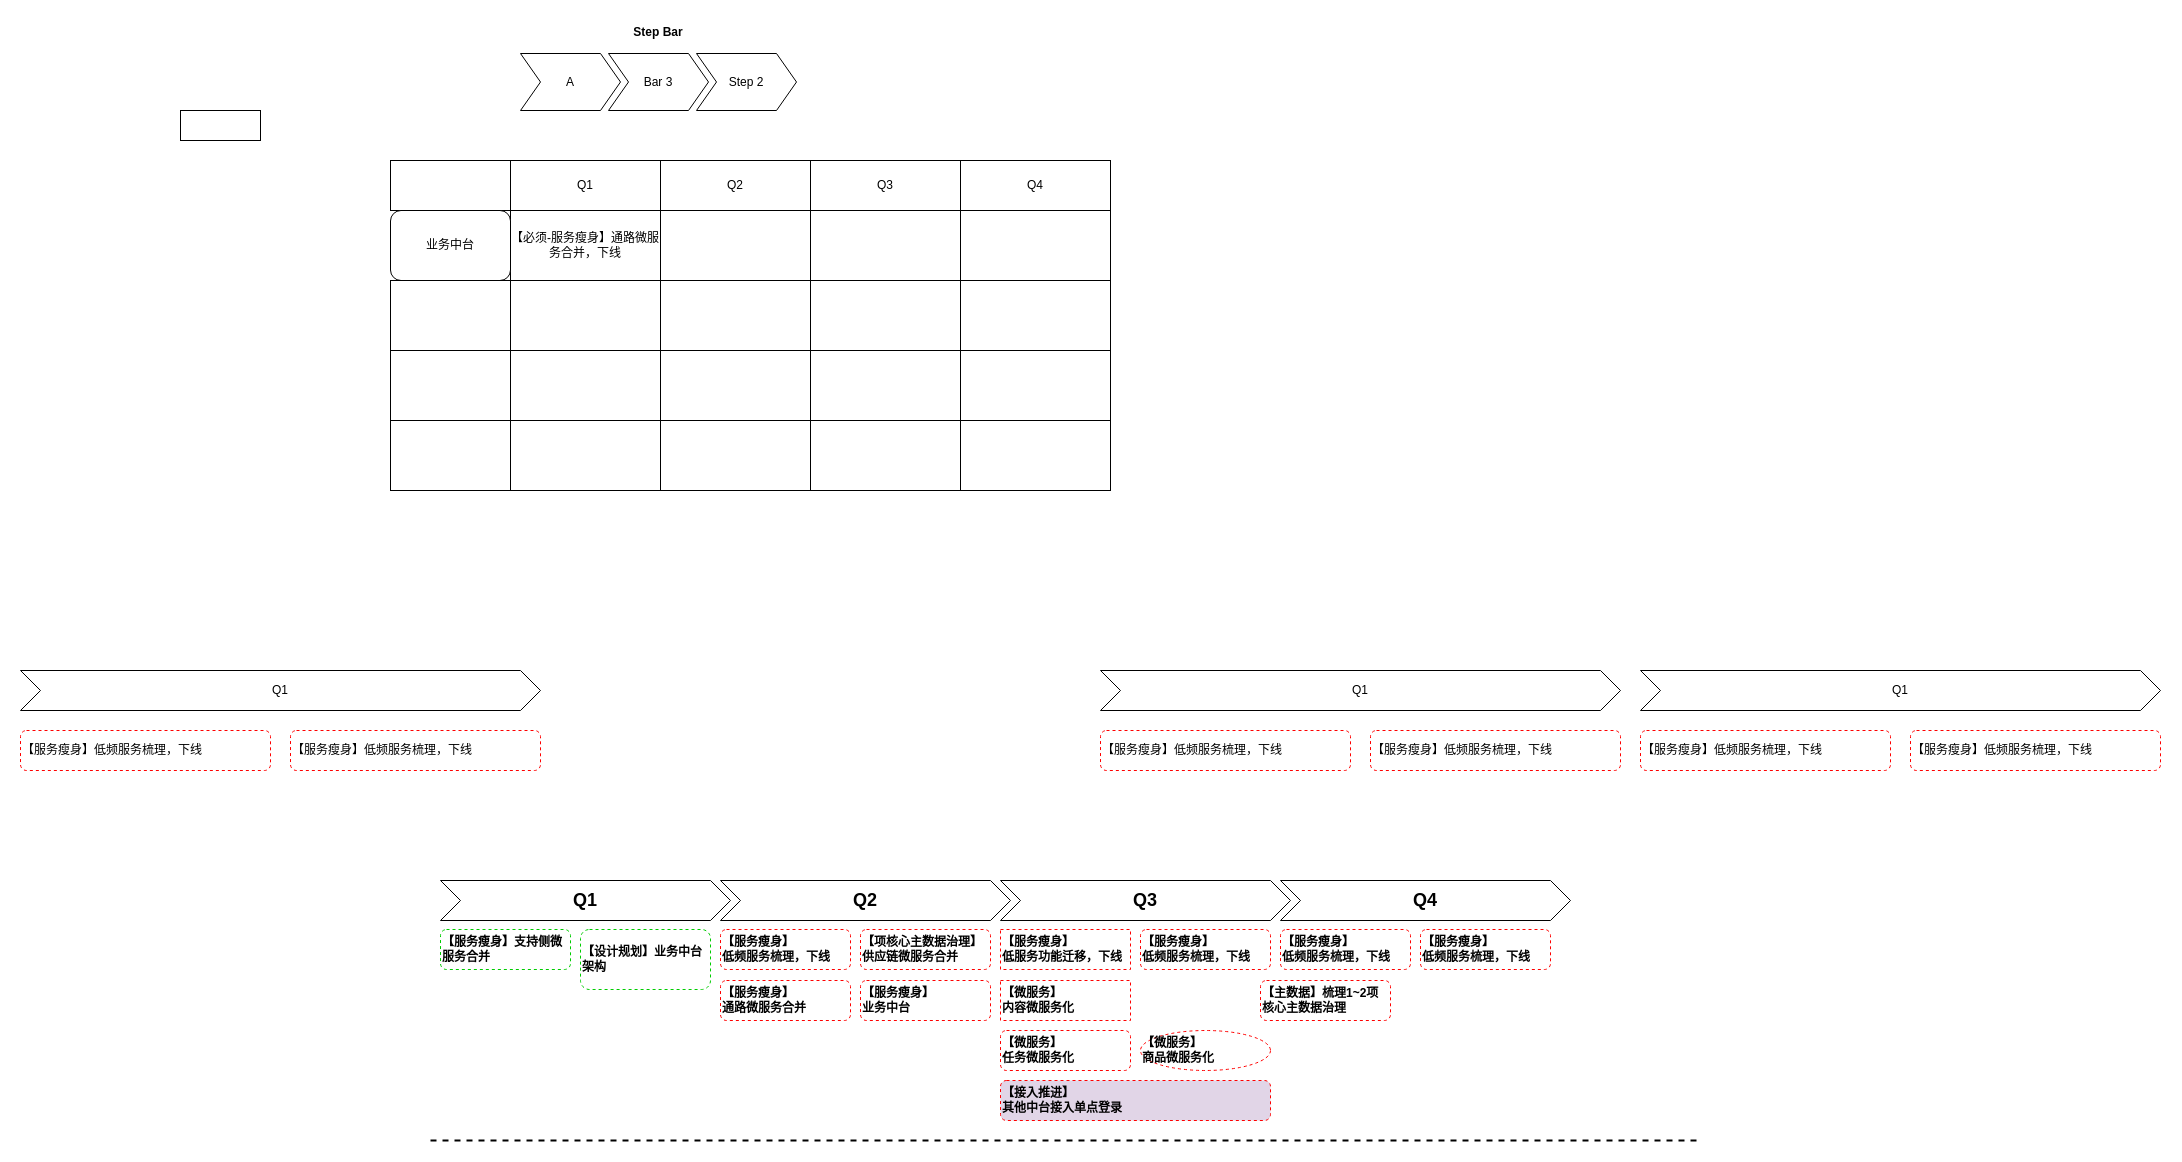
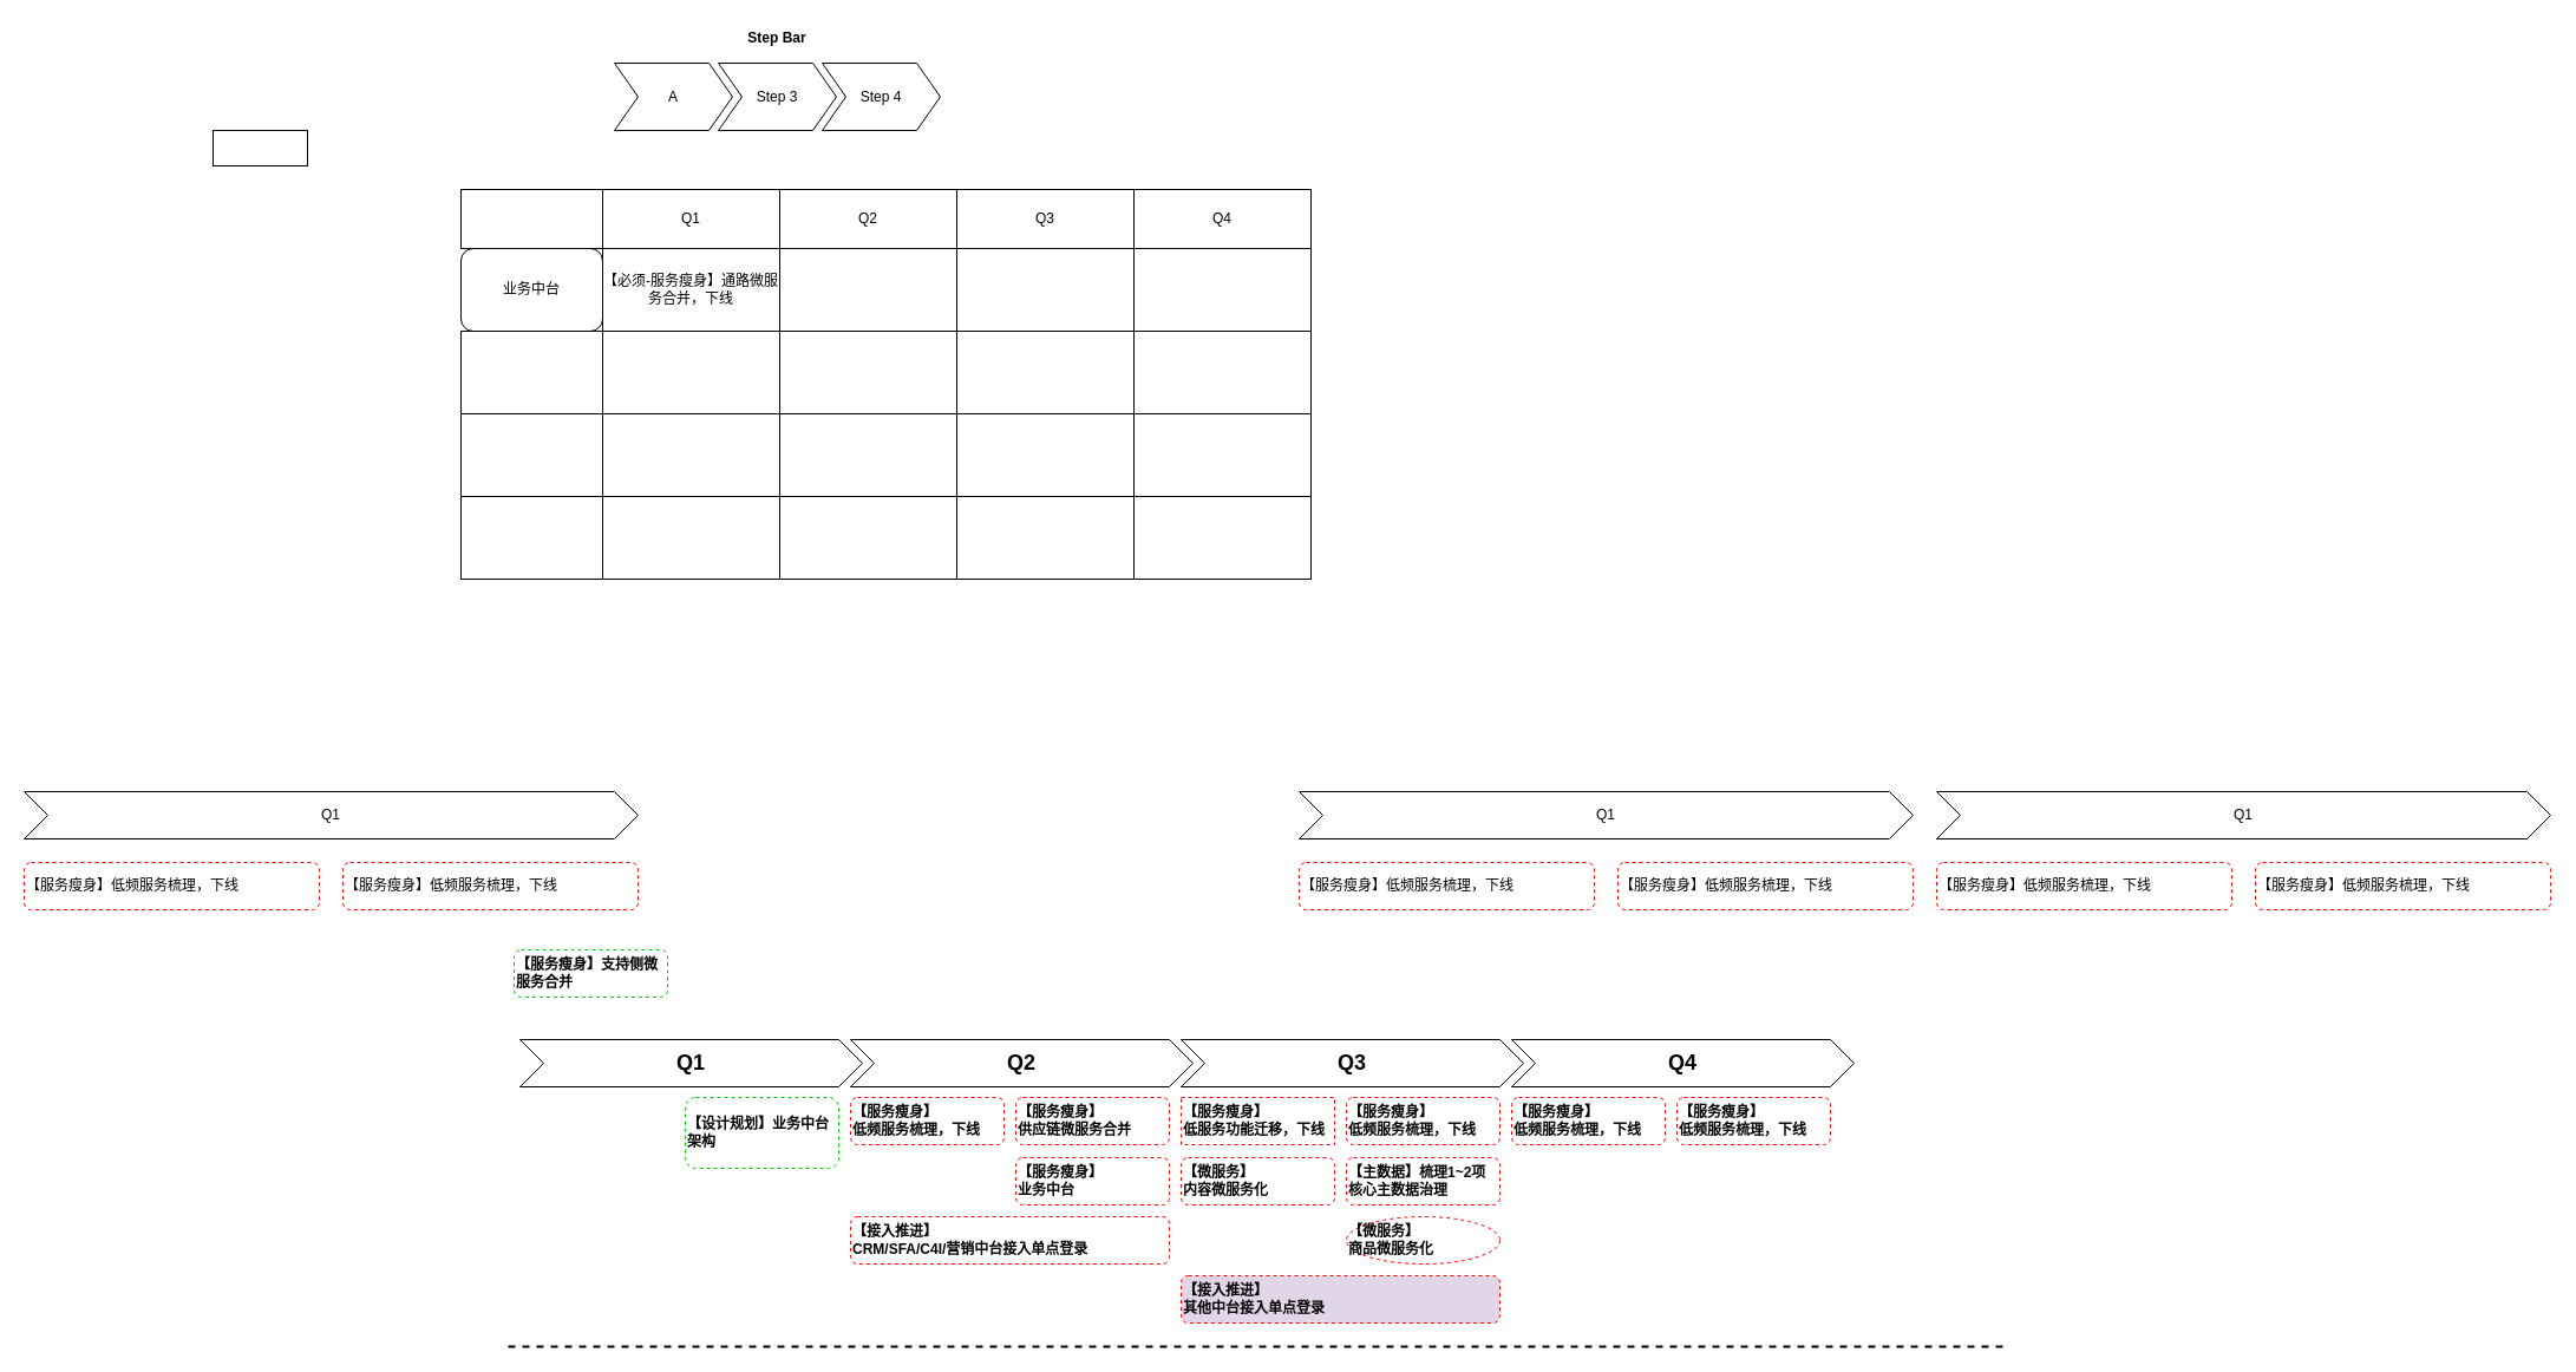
- <mxCell id="4" value="Bar 3" style="shape=step;perimeter=stepPerimeter;fixedSize=1;points=[];whiteSpace=wrap;html=1;" vertex="1" parent="2"><mxGeometry x="98" y="33" width="100" height="57" as="geometry" /></mxCell>
+ <mxCell id="4" value="Step 3" style="shape=step;perimeter=stepPerimeter;fixedSize=1;points=[];whiteSpace=wrap;html=1;" vertex="1" parent="2"><mxGeometry x="98" y="33" width="100" height="57" as="geometry" /></mxCell>
- <mxCell id="5" value="Step 2" style="shape=step;perimeter=stepPerimeter;fixedSize=1;points=[];whiteSpace=wrap;html=1;" vertex="1" parent="2"><mxGeometry x="186" y="33" width="100" height="57" as="geometry" /></mxCell>
+ <mxCell id="5" value="Step 4" style="shape=step;perimeter=stepPerimeter;fixedSize=1;points=[];whiteSpace=wrap;html=1;" vertex="1" parent="2"><mxGeometry x="186" y="33" width="100" height="57" as="geometry" /></mxCell>
- <mxCell id="50" value="【服务瘦身】支持侧微服务合并" style="rounded=1;whiteSpace=wrap;html=1;strokeColor=#00CC00;dashed=1;align=left;fontStyle=1" vertex="1" parent="1"><mxGeometry x="440" y="929" width="130" height="40" as="geometry" /></mxCell>
+ <mxCell id="50" value="【服务瘦身】支持侧微服务合并" style="rounded=1;whiteSpace=wrap;html=1;strokeColor=#00CC00;dashed=1;align=left;fontStyle=1" vertex="1" parent="1"><mxGeometry x="435" y="804" width="130" height="40" as="geometry" /></mxCell>
- <mxCell id="53" value="【项核心主数据治理】&lt;br&gt;供应链微服务合并" style="rounded=1;whiteSpace=wrap;html=1;strokeColor=#FF0000;dashed=1;align=left;fontStyle=1" vertex="1" parent="1"><mxGeometry x="860" y="929" width="130" height="40" as="geometry" /></mxCell>
+ <mxCell id="53" value="【服务瘦身】&lt;br&gt;供应链微服务合并" style="rounded=1;whiteSpace=wrap;html=1;strokeColor=#FF0000;dashed=1;align=left;fontStyle=1" vertex="1" parent="1"><mxGeometry x="860" y="929" width="130" height="40" as="geometry" /></mxCell>
- <mxCell id="61" value="【服务瘦身】&lt;br&gt;通路微服务合并" style="rounded=1;whiteSpace=wrap;html=1;strokeColor=#FF0000;dashed=1;align=left;fontStyle=1" vertex="1" parent="1"><mxGeometry x="720" y="980" width="130" height="40" as="geometry" /></mxCell>
- <mxCell id="69" value="【微服务】&lt;br&gt;内容微服务化" style="whiteSpace=wrap;html=1;strokeColor=#FF0000;dashed=1;align=left;fontStyle=1;rounded=0;" vertex="1" parent="1"><mxGeometry x="1000" y="980" width="130" height="40" as="geometry" /></mxCell>
+ <mxCell id="69" value="【微服务】&lt;br&gt;内容微服务化" style="rounded=1;whiteSpace=wrap;html=1;strokeColor=#FF0000;dashed=1;align=left;fontStyle=1" vertex="1" parent="1"><mxGeometry x="1000" y="980" width="130" height="40" as="geometry" /></mxCell>
- <mxCell id="67" value="【主数据】梳理1~2项核心主数据治理" style="rounded=1;whiteSpace=wrap;html=1;strokeColor=#FF0000;dashed=1;align=left;fontStyle=1" vertex="1" parent="1"><mxGeometry x="1260" y="980" width="130" height="40" as="geometry" /></mxCell>
+ <mxCell id="67" value="【主数据】梳理1~2项核心主数据治理" style="rounded=1;whiteSpace=wrap;html=1;strokeColor=#FF0000;dashed=1;align=left;fontStyle=1" vertex="1" parent="1"><mxGeometry x="1140" y="980" width="130" height="40" as="geometry" /></mxCell>
+ <mxCell id="64" value="【接入推进】&lt;br&gt;CRM/SFA/C4I/营销中台接入单点登录" style="rounded=1;whiteSpace=wrap;html=1;strokeColor=#FF0000;dashed=1;align=left;fontStyle=1" vertex="1" parent="1"><mxGeometry x="720" y="1030" width="270" height="40" as="geometry" /></mxCell>
- <mxCell id="66" value="【微服务】&lt;br&gt;任务微服务化" style="rounded=1;whiteSpace=wrap;html=1;strokeColor=#FF0000;dashed=1;align=left;fontStyle=1" vertex="1" parent="1"><mxGeometry x="1000" y="1030" width="130" height="40" as="geometry" /></mxCell>
